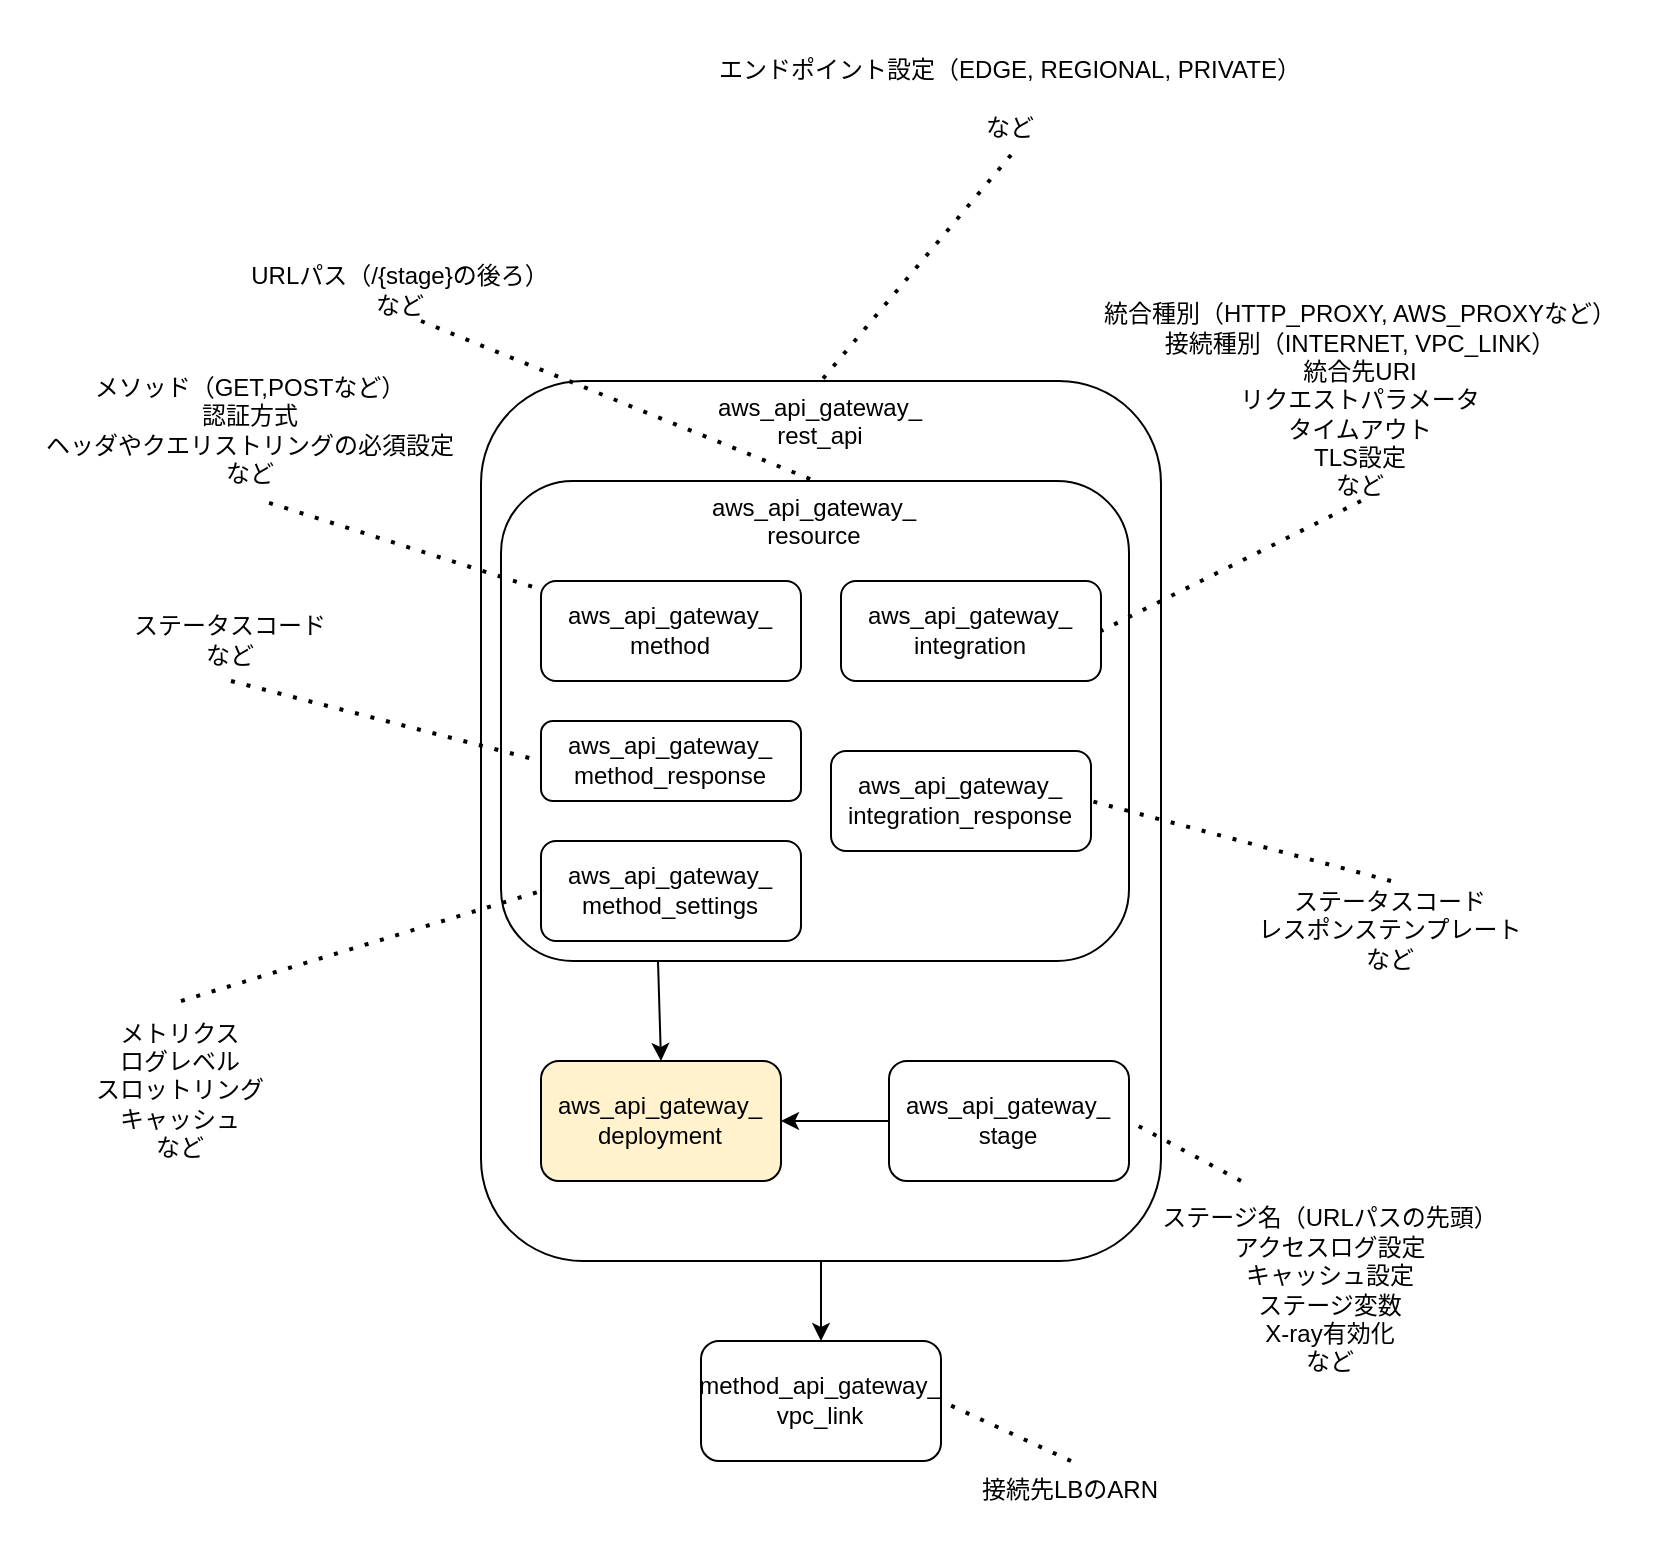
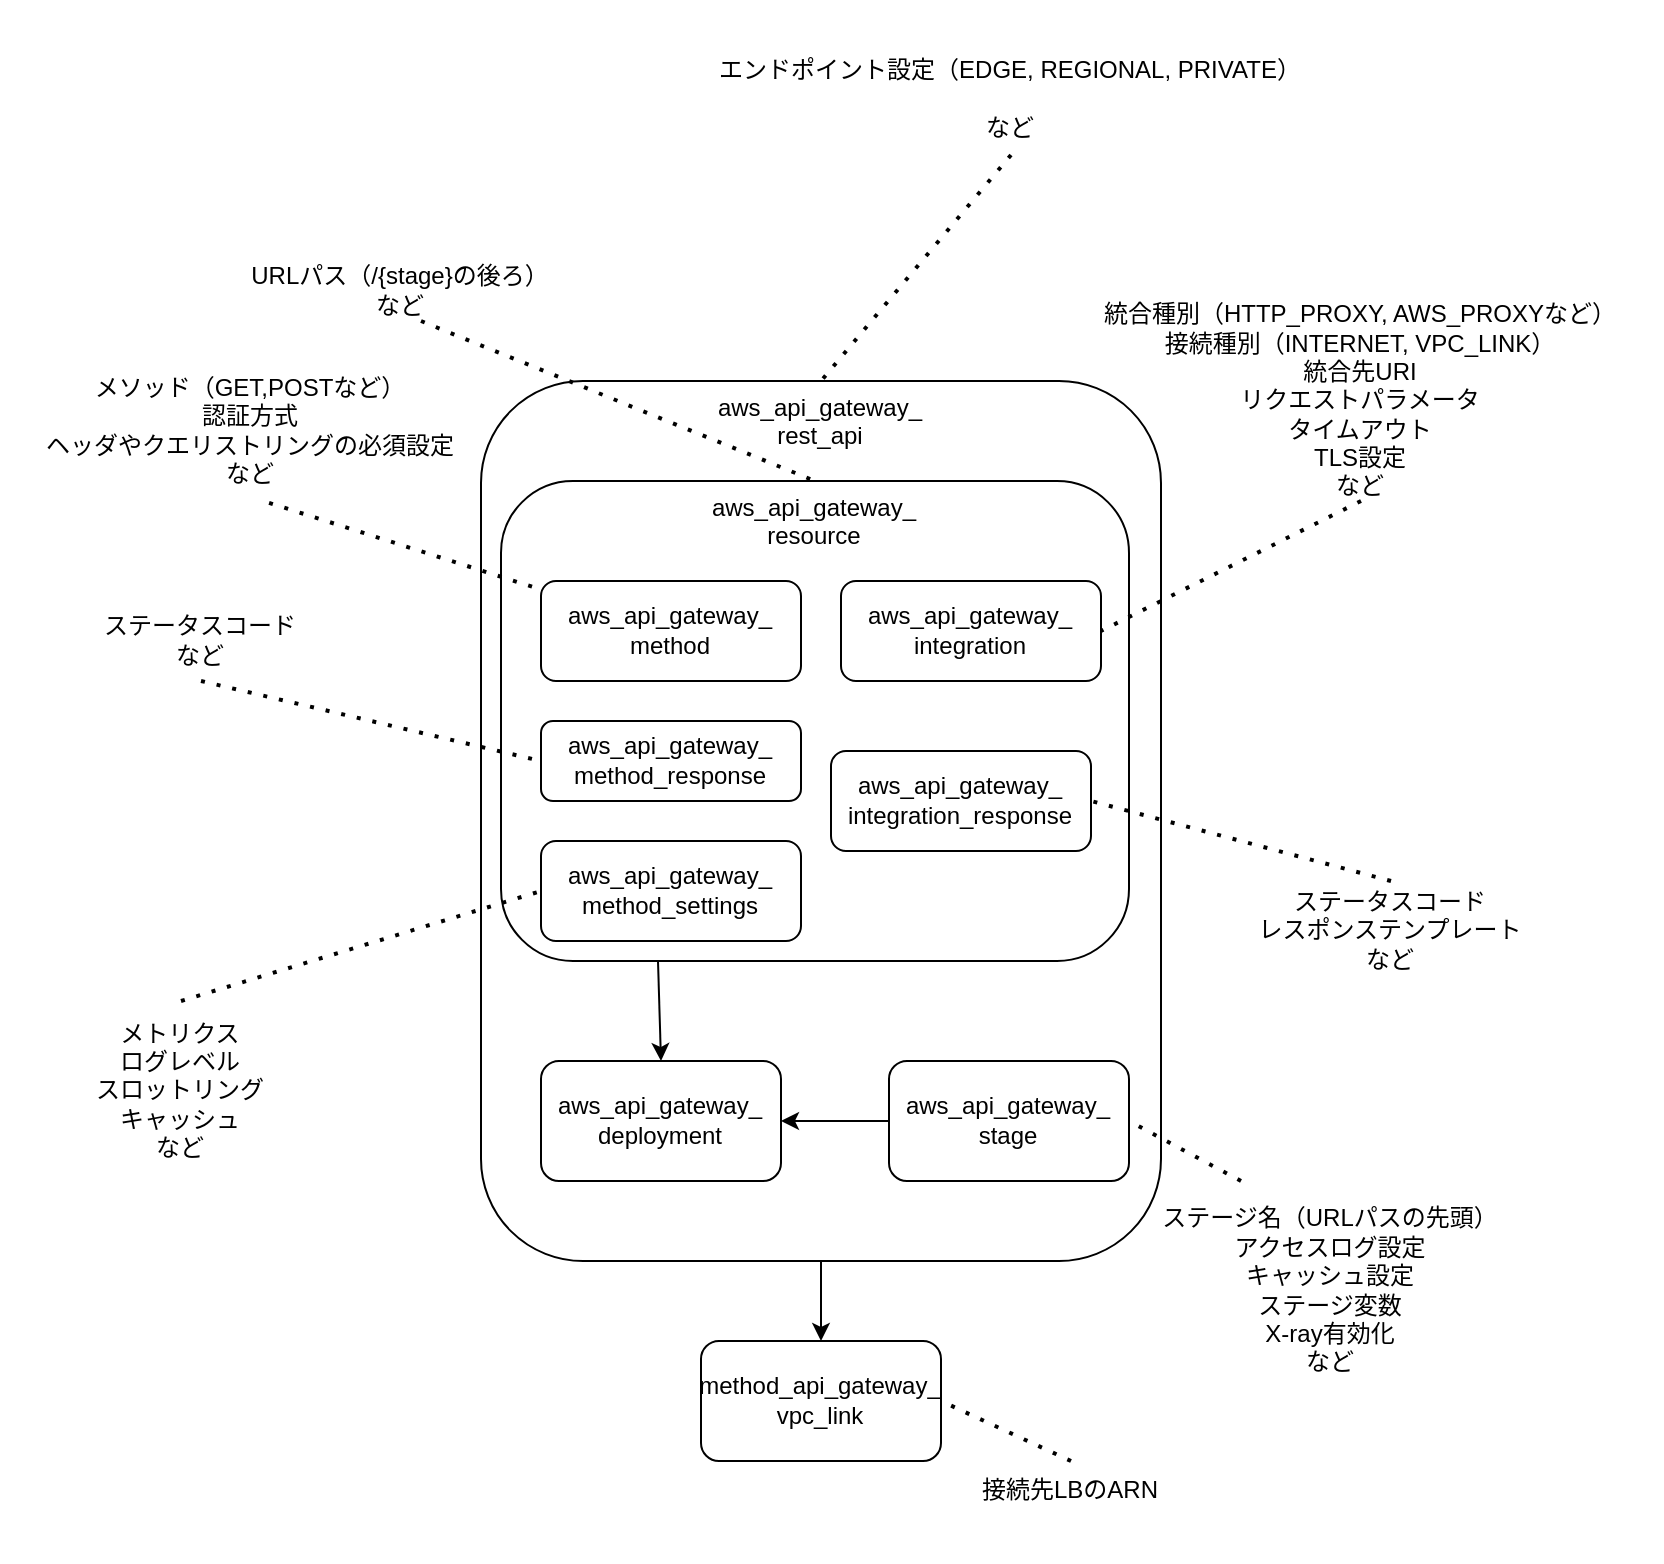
- <mxCell id="22" value="ステータスコード&lt;br&gt;など" style="text;html=1;strokeColor=none;fillColor=none;align=center;verticalAlign=middle;whiteSpace=wrap;rounded=0;" vertex="1" parent="1"><mxGeometry x="55" y="300" width="120" height="40" as="geometry" /></mxCell>
+ <mxCell id="22" value="ステータスコード&lt;br&gt;など" style="text;html=1;strokeColor=none;fillColor=none;align=center;verticalAlign=middle;whiteSpace=wrap;rounded=0;" vertex="1" parent="1"><mxGeometry x="40" y="300" width="120" height="40" as="geometry" /></mxCell>
- <mxCell id="8" value="aws_api_gateway_&lt;br&gt;deployment" style="rounded=1;whiteSpace=wrap;html=1;fillColor=#fff2cc;" vertex="1" parent="1"><mxGeometry x="270" y="530" width="120" height="60" as="geometry" /></mxCell>
+ <mxCell id="8" value="aws_api_gateway_&lt;br&gt;deployment" style="rounded=1;whiteSpace=wrap;html=1;" vertex="1" parent="1"><mxGeometry x="270" y="530" width="120" height="60" as="geometry" /></mxCell>
